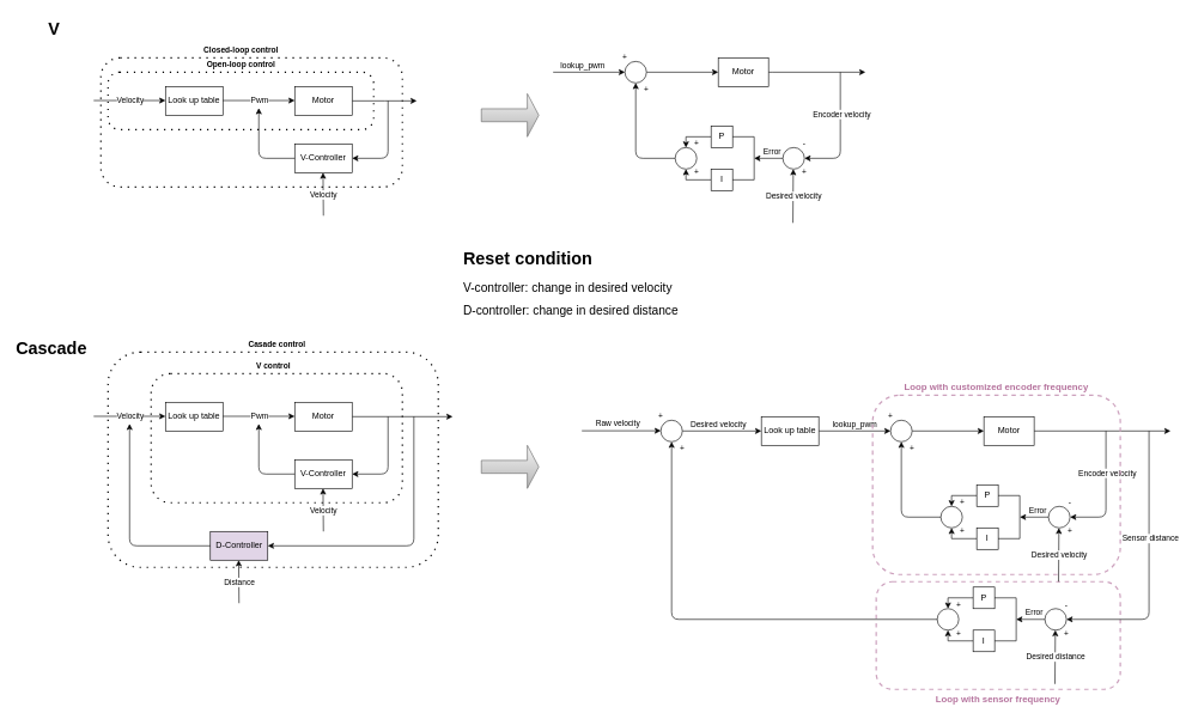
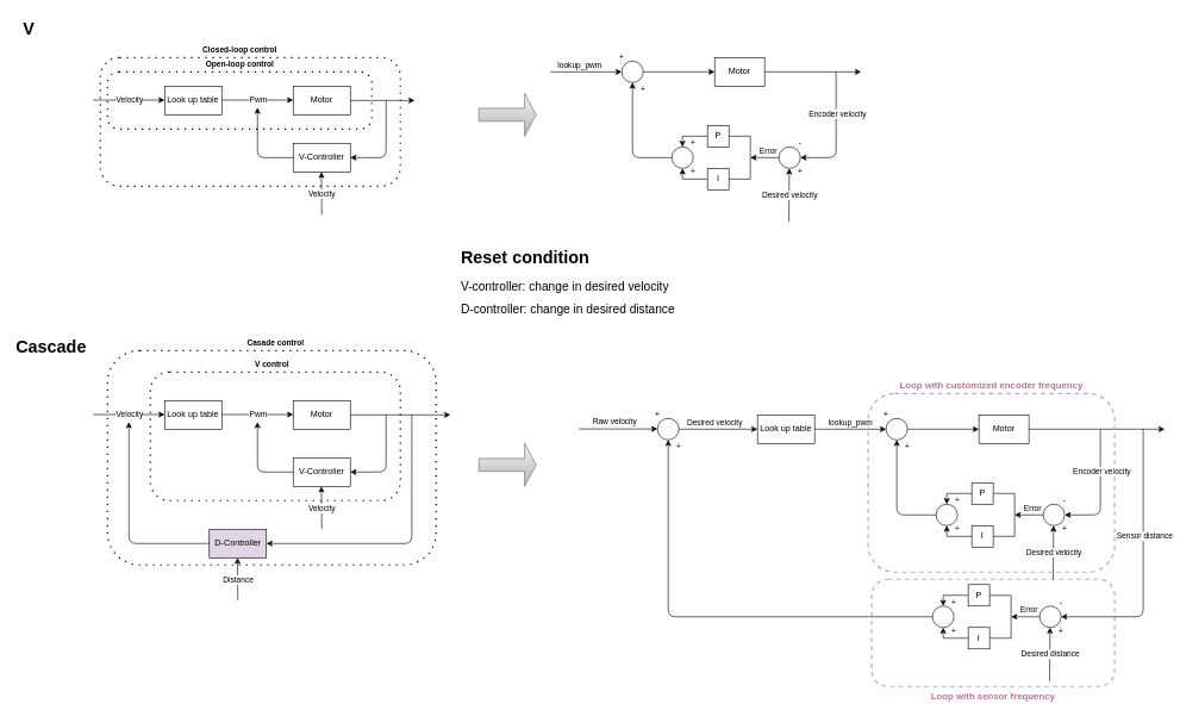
- <mxCell id="19" value="V" style="text;strokeColor=none;fillColor=none;html=1;fontSize=24;fontStyle=1;verticalAlign=middle;align=left;" parent="1" vertex="1"><mxGeometry x="65" y="20" width="100" height="40" as="geometry" /></mxCell>
+ <mxCell id="19" value="V" style="text;strokeColor=none;fillColor=none;html=1;fontSize=24;fontStyle=1;verticalAlign=middle;align=left;" parent="1" vertex="1"><mxGeometry y="20" width="100" height="40" as="geometry" x="30" /></mxCell>
